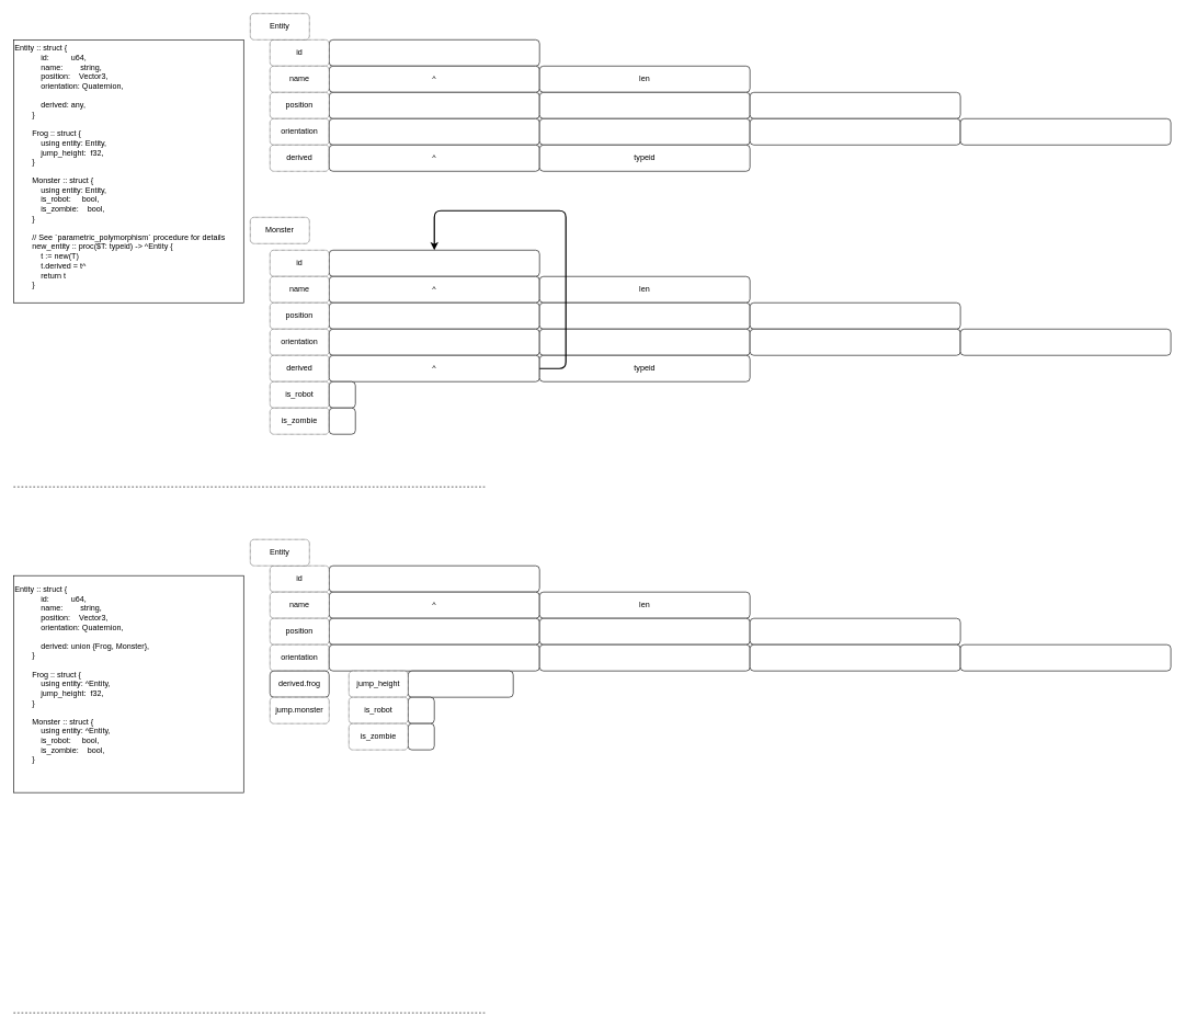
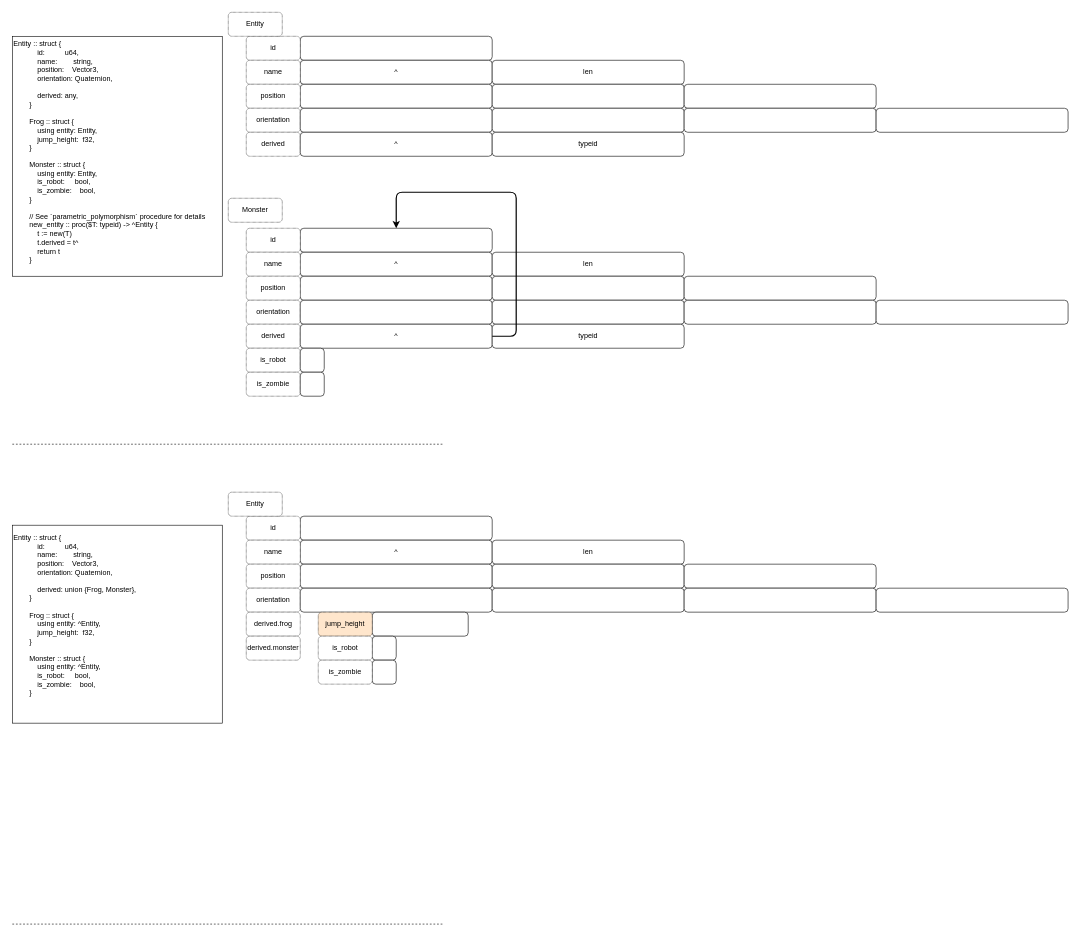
- <mxCell id="53" value="derived.frog" style="rounded=1;whiteSpace=wrap;html=1;dashed=0;dashPattern=1 1;" vertex="1" parent="1"><mxGeometry x="410" y="1020" width="90" height="40" as="geometry" /></mxCell>
+ <mxCell id="53" value="derived.frog" style="rounded=1;whiteSpace=wrap;html=1;dashed=1;dashPattern=1 1;" vertex="1" parent="1"><mxGeometry x="410" y="1020" width="90" height="40" as="geometry" /></mxCell>
- <mxCell id="63" value="jump_height" style="rounded=1;whiteSpace=wrap;html=1;dashed=1;dashPattern=1 1;" vertex="1" parent="1"><mxGeometry x="530" y="1020" width="90" height="40" as="geometry" /></mxCell>
+ <mxCell id="63" value="jump_height" style="rounded=1;whiteSpace=wrap;html=1;dashed=1;dashPattern=1 1;fillColor=#ffe6cc;" vertex="1" parent="1"><mxGeometry x="530" y="1020" width="90" height="40" as="geometry" /></mxCell>
- <mxCell id="64" value="jump.monster" style="rounded=1;whiteSpace=wrap;html=1;dashed=1;dashPattern=1 1;" vertex="1" parent="1"><mxGeometry x="410" y="1060" width="90" height="40" as="geometry" /></mxCell>
+ <mxCell id="64" value="derived.monster" style="rounded=1;whiteSpace=wrap;html=1;dashed=1;dashPattern=1 1;" vertex="1" parent="1"><mxGeometry x="410" y="1060" width="90" height="40" as="geometry" /></mxCell>
